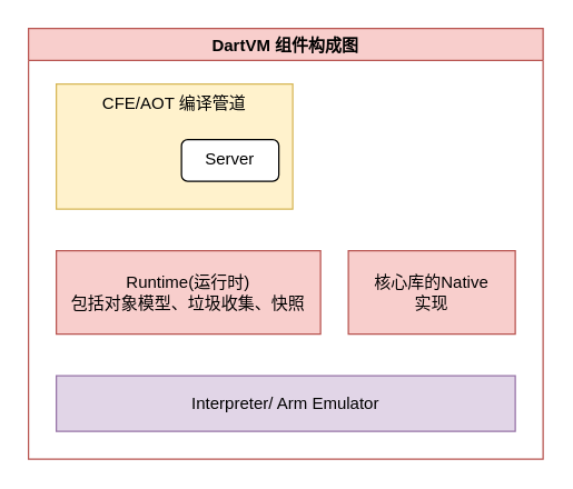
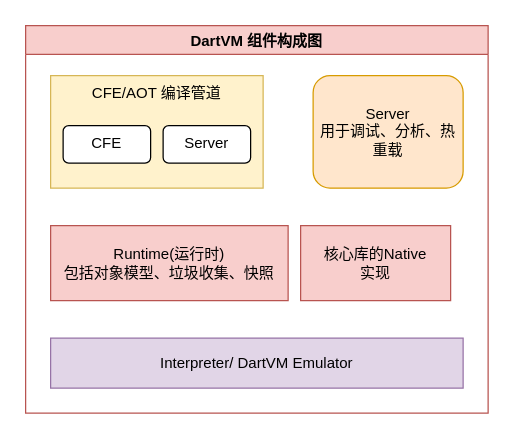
+ <mxCell id="4" value="Server&lt;br&gt;用于调试、分析、热重载" style="rounded=1;whiteSpace=wrap;html=1;fillColor=#ffe6cc;strokeColor=#d79b00;" vertex="1" parent="1"><mxGeometry x="250" y="60" width="120" height="90" as="geometry" /></mxCell>
+ <mxCell id="6" value="CFE" style="rounded=1;whiteSpace=wrap;html=1;verticalAlign=top;" vertex="1" parent="1"><mxGeometry x="50" y="100" width="70" height="30" as="geometry" /></mxCell>
- <mxCell id="3" value="核心库的Native&lt;br&gt;实现" style="rounded=0;whiteSpace=wrap;html=1;fillColor=#f8cecc;strokeColor=#b85450;" vertex="1" parent="1"><mxGeometry x="250" y="180" width="120" height="60" as="geometry" /></mxCell>
+ <mxCell id="3" value="核心库的Native&lt;br&gt;实现" style="rounded=0;whiteSpace=wrap;html=1;fillColor=#f8cecc;strokeColor=#b85450;" vertex="1" parent="1"><mxGeometry x="240" y="180" width="120" height="60" as="geometry" /></mxCell>
- <mxCell id="8" value="Interpreter/ Arm Emulator" style="rounded=0;whiteSpace=wrap;html=1;verticalAlign=middle;fillColor=#e1d5e7;strokeColor=#9673a6;" vertex="1" parent="1"><mxGeometry x="40" y="270" width="330" height="40" as="geometry" /></mxCell>
+ <mxCell id="8" value="Interpreter/ DartVM Emulator" style="rounded=0;whiteSpace=wrap;html=1;verticalAlign=middle;fillColor=#e1d5e7;strokeColor=#9673a6;" vertex="1" parent="1"><mxGeometry x="40" y="270" width="330" height="40" as="geometry" /></mxCell>
